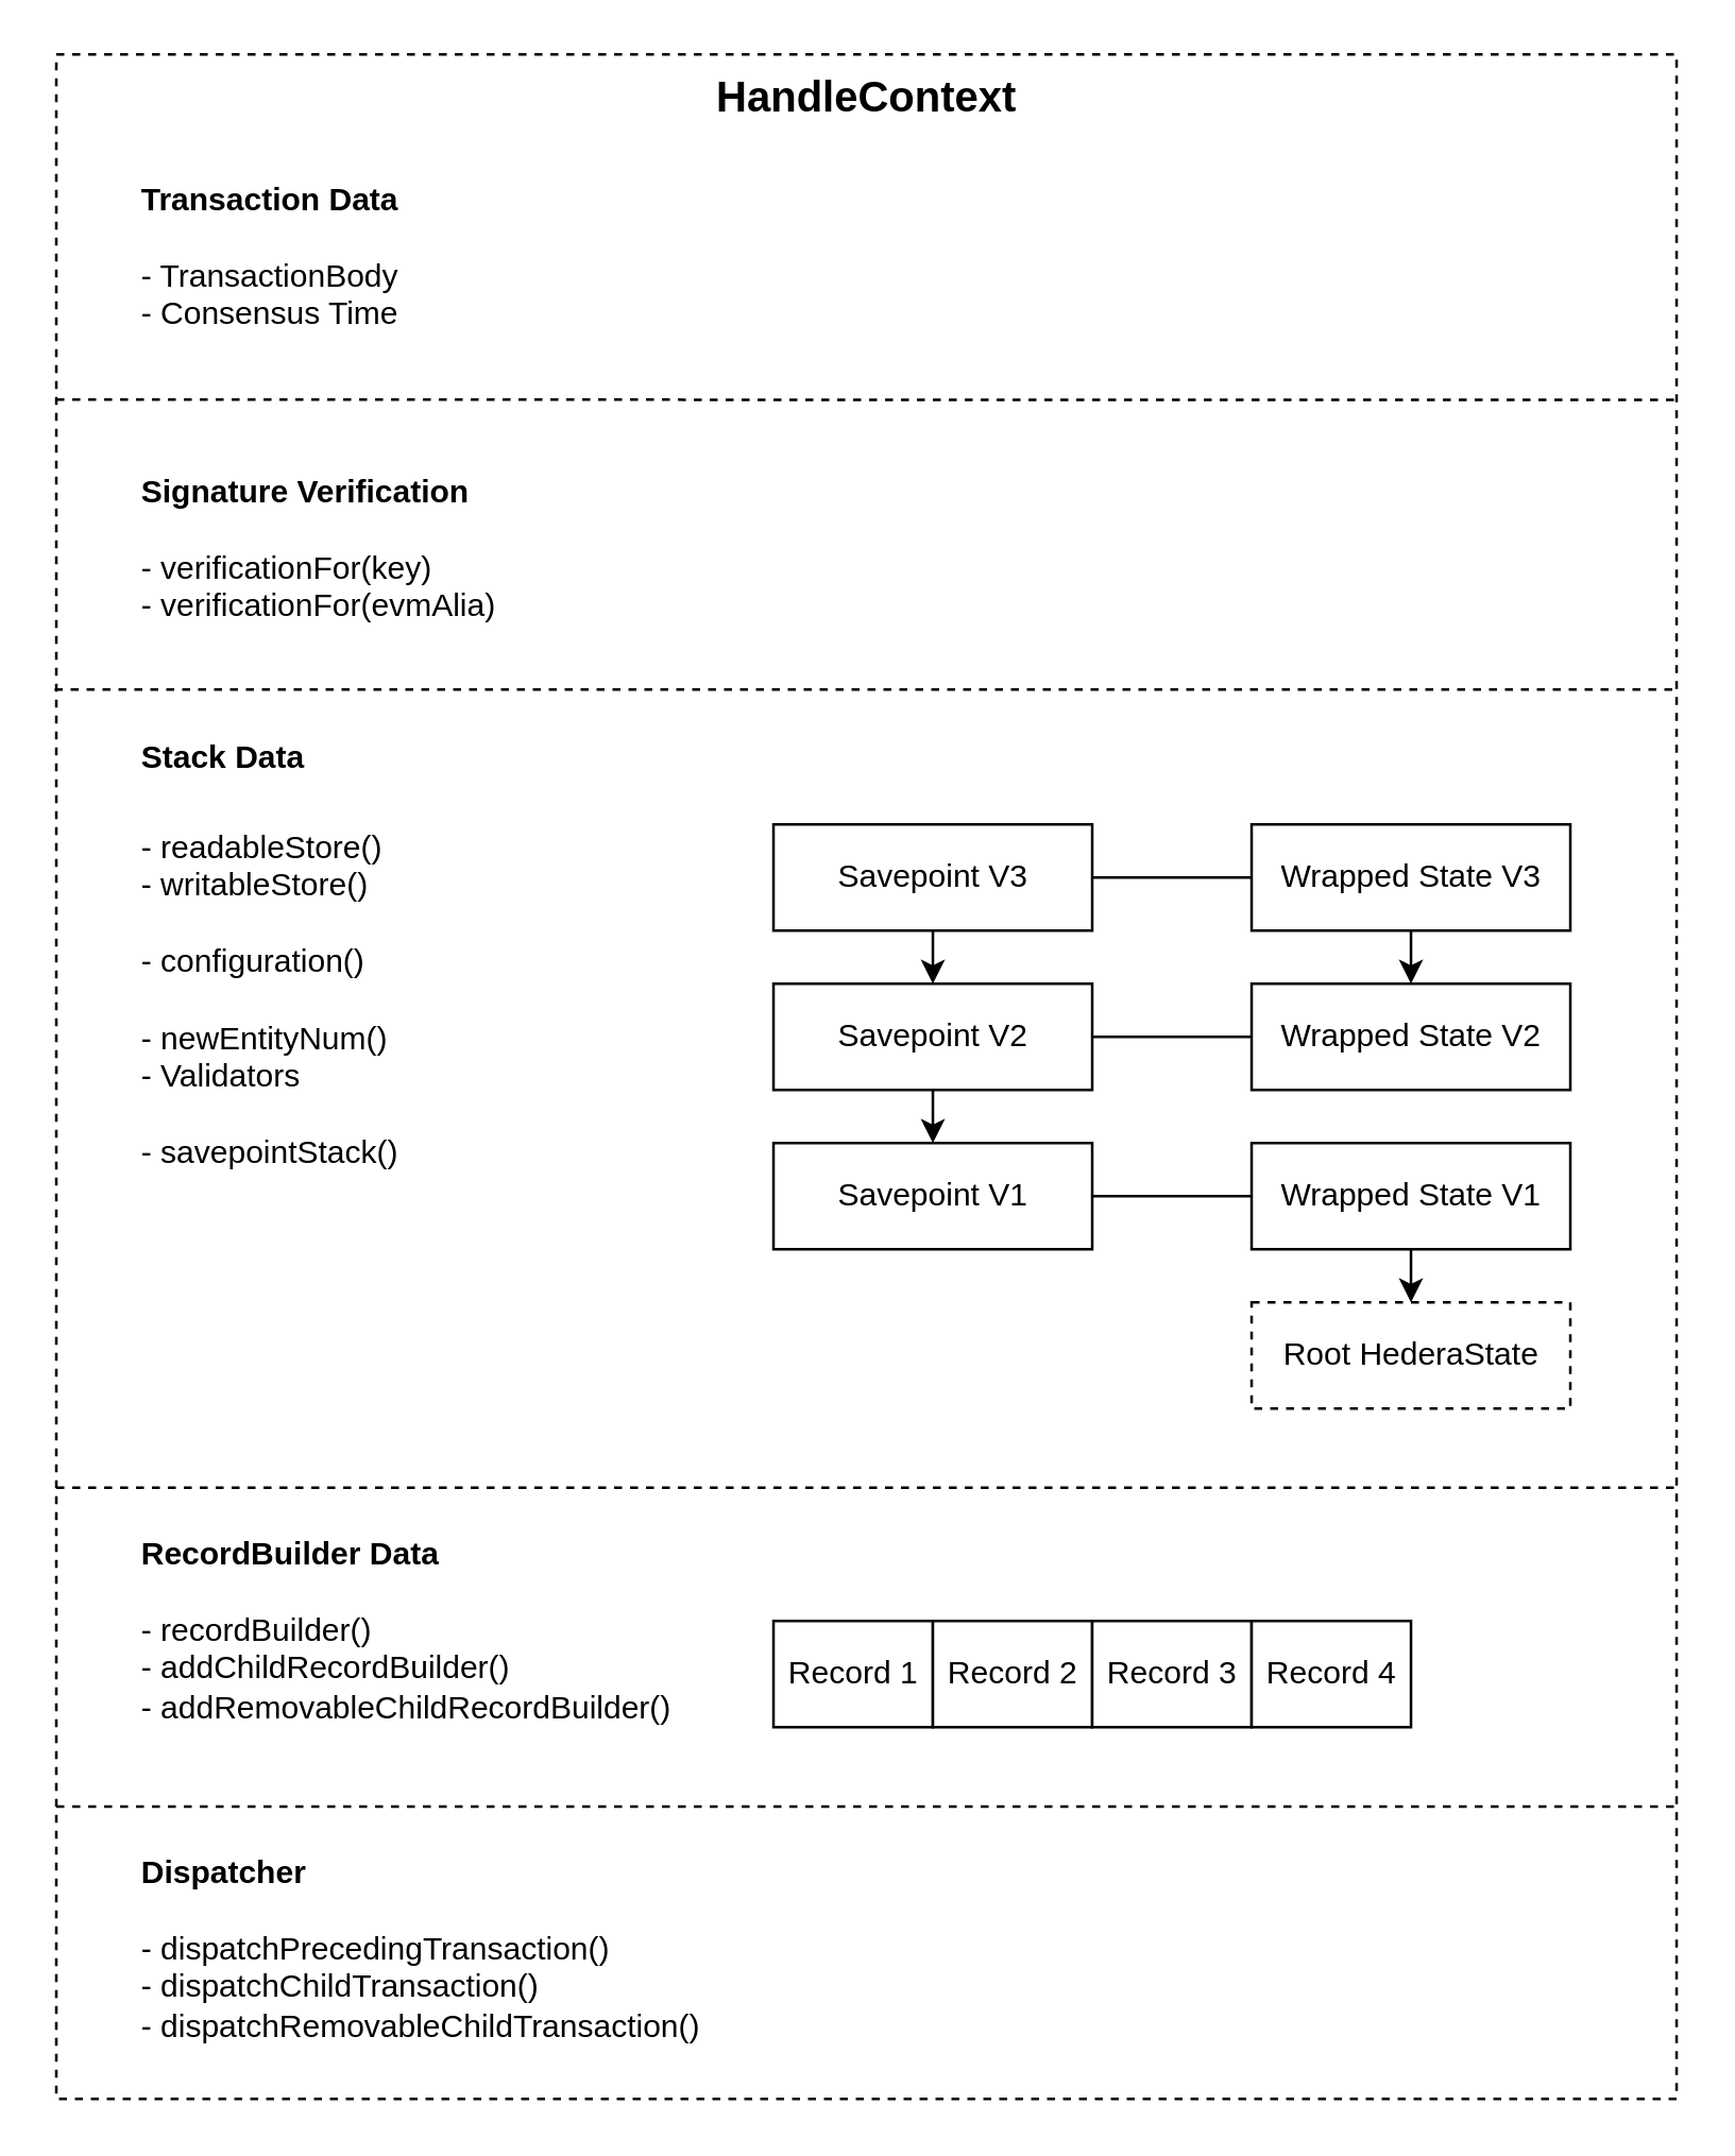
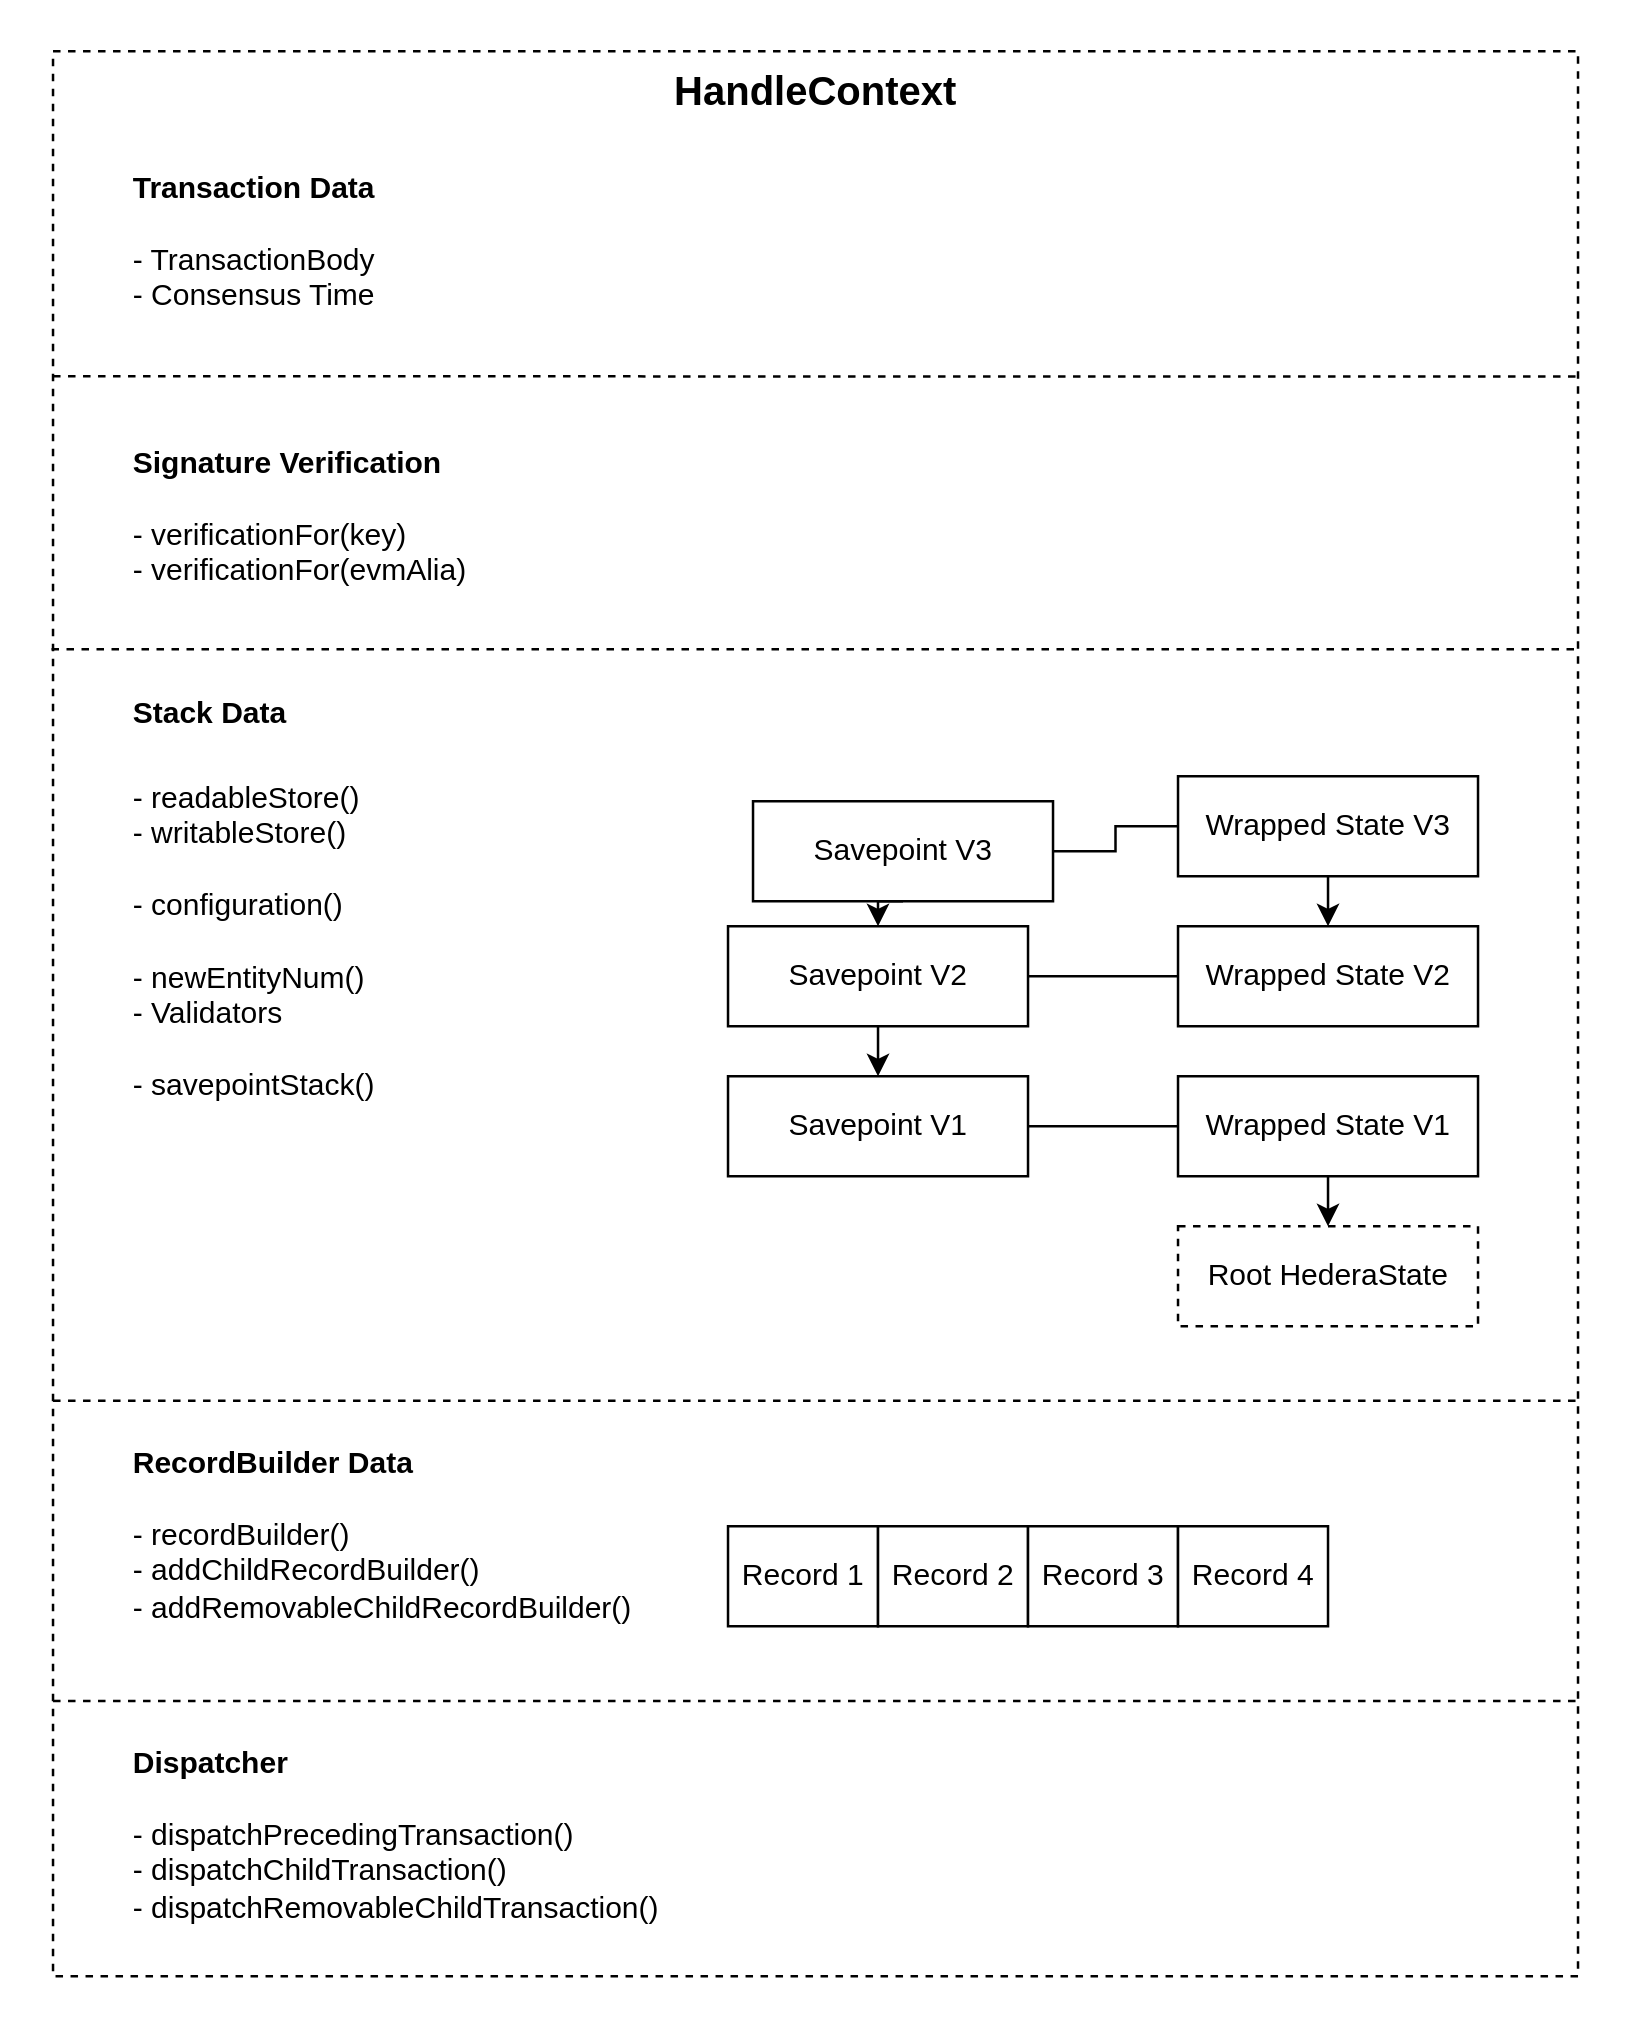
- <mxCell id="10" value="Savepoint V3" style="rounded=0;whiteSpace=wrap;html=1;" parent="1" vertex="1"><mxGeometry x="290.61" y="310" width="120" height="40" as="geometry" /></mxCell>
+ <mxCell id="10" value="Savepoint V3" style="rounded=0;whiteSpace=wrap;html=1;" parent="1" vertex="1"><mxGeometry x="300.61" y="320" width="120" height="40" as="geometry" /></mxCell>
